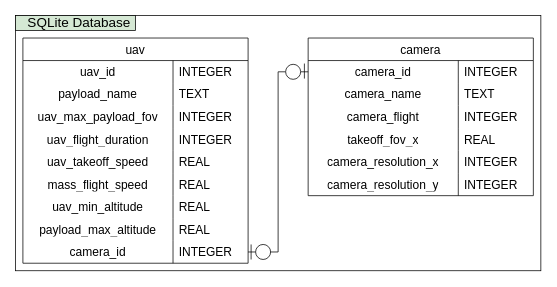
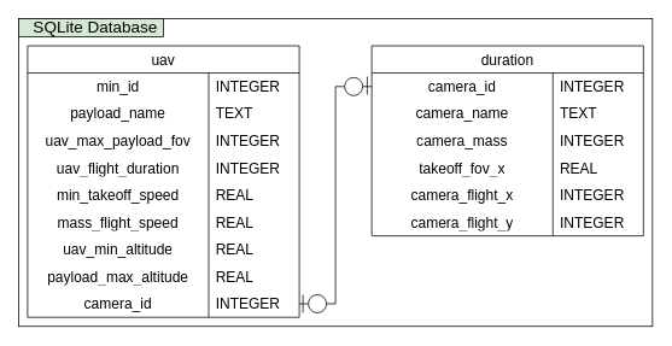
- <mxCell id="32" value="camera" style="shape=table;startSize=30;container=1;collapsible=0;childLayout=tableLayout;fixedRows=1;rowLines=0;fontStyle=0;strokeColor=default;fontSize=16;" parent="1" vertex="1"><mxGeometry x="410" y="50" width="300" height="210" as="geometry" /></mxCell>
+ <mxCell id="32" value="duration" style="shape=table;startSize=30;container=1;collapsible=0;childLayout=tableLayout;fixedRows=1;rowLines=0;fontStyle=0;strokeColor=default;fontSize=16;" parent="1" vertex="1"><mxGeometry x="410" y="50" width="300" height="210" as="geometry" /></mxCell>
- <mxCell id="5" value="uav_id" style="shape=partialRectangle;html=1;whiteSpace=wrap;connectable=0;fillColor=none;top=0;left=0;bottom=0;right=0;overflow=hidden;pointerEvents=1;strokeColor=inherit;fontSize=16;" parent="4" vertex="1"><mxGeometry width="200" height="30" as="geometry"><mxRectangle width="200" height="30" as="alternateBounds" /></mxGeometry></mxCell>
+ <mxCell id="5" value="min_id" style="shape=partialRectangle;html=1;whiteSpace=wrap;connectable=0;fillColor=none;top=0;left=0;bottom=0;right=0;overflow=hidden;pointerEvents=1;strokeColor=inherit;fontSize=16;" parent="4" vertex="1"><mxGeometry width="200" height="30" as="geometry"><mxRectangle width="200" height="30" as="alternateBounds" /></mxGeometry></mxCell>
- <mxCell id="40" value="camera_flight" style="shape=partialRectangle;html=1;whiteSpace=wrap;connectable=0;fillColor=none;top=0;left=0;bottom=0;right=0;overflow=hidden;strokeColor=inherit;fontSize=16;" parent="39" vertex="1"><mxGeometry width="200" height="30" as="geometry"><mxRectangle width="200" height="30" as="alternateBounds" /></mxGeometry></mxCell>
+ <mxCell id="40" value="camera_mass" style="shape=partialRectangle;html=1;whiteSpace=wrap;connectable=0;fillColor=none;top=0;left=0;bottom=0;right=0;overflow=hidden;strokeColor=inherit;fontSize=16;" parent="39" vertex="1"><mxGeometry width="200" height="30" as="geometry"><mxRectangle width="200" height="30" as="alternateBounds" /></mxGeometry></mxCell>
- <mxCell id="17" value="uav_takeoff_speed" style="shape=partialRectangle;html=1;whiteSpace=wrap;connectable=0;fillColor=none;top=0;left=0;bottom=0;right=0;overflow=hidden;strokeColor=inherit;fontSize=16;" parent="16" vertex="1"><mxGeometry width="200" height="30" as="geometry"><mxRectangle width="200" height="30" as="alternateBounds" /></mxGeometry></mxCell>
+ <mxCell id="17" value="min_takeoff_speed" style="shape=partialRectangle;html=1;whiteSpace=wrap;connectable=0;fillColor=none;top=0;left=0;bottom=0;right=0;overflow=hidden;strokeColor=inherit;fontSize=16;" parent="16" vertex="1"><mxGeometry width="200" height="30" as="geometry"><mxRectangle width="200" height="30" as="alternateBounds" /></mxGeometry></mxCell>
- <mxCell id="46" value="camera_resolution_x" style="shape=partialRectangle;html=1;whiteSpace=wrap;connectable=0;fillColor=none;top=0;left=0;bottom=0;right=0;overflow=hidden;strokeColor=inherit;fontSize=16;" parent="45" vertex="1"><mxGeometry width="200" height="30" as="geometry"><mxRectangle width="200" height="30" as="alternateBounds" /></mxGeometry></mxCell>
+ <mxCell id="46" value="camera_flight_x" style="shape=partialRectangle;html=1;whiteSpace=wrap;connectable=0;fillColor=none;top=0;left=0;bottom=0;right=0;overflow=hidden;strokeColor=inherit;fontSize=16;" parent="45" vertex="1"><mxGeometry width="200" height="30" as="geometry"><mxRectangle width="200" height="30" as="alternateBounds" /></mxGeometry></mxCell>
- <mxCell id="49" value="camera_resolution_y" style="shape=partialRectangle;html=1;whiteSpace=wrap;connectable=0;fillColor=none;top=0;left=0;bottom=0;right=0;overflow=hidden;strokeColor=inherit;fontSize=16;" parent="48" vertex="1"><mxGeometry width="200" height="30" as="geometry"><mxRectangle width="200" height="30" as="alternateBounds" /></mxGeometry></mxCell>
+ <mxCell id="49" value="camera_flight_y" style="shape=partialRectangle;html=1;whiteSpace=wrap;connectable=0;fillColor=none;top=0;left=0;bottom=0;right=0;overflow=hidden;strokeColor=inherit;fontSize=16;" parent="48" vertex="1"><mxGeometry width="200" height="30" as="geometry"><mxRectangle width="200" height="30" as="alternateBounds" /></mxGeometry></mxCell>
